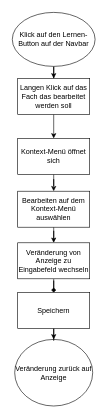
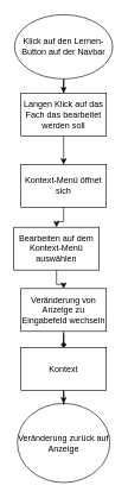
- <mxCell id="9" value="Bearbeiten auf dem Kontext-Menü auswählen" style="whiteSpace=wrap;html=1;" vertex="1" parent="1"><mxGeometry x="29" y="318" width="120" height="60" as="geometry" /></mxCell>
+ <mxCell id="9" value="Bearbeiten auf dem Kontext-Menü auswählen" style="whiteSpace=wrap;html=1;" vertex="1" parent="1"><mxGeometry x="19" y="318" width="120" height="60" as="geometry" /></mxCell>
- <mxCell id="14" value="Speichern" style="whiteSpace=wrap;html=1;" vertex="1" parent="1"><mxGeometry x="29" y="487" width="120" height="60" as="geometry" /></mxCell>
+ <mxCell id="14" value="Kontext" style="whiteSpace=wrap;html=1;" vertex="1" parent="1"><mxGeometry x="29" y="487" width="120" height="60" as="geometry" /></mxCell>
